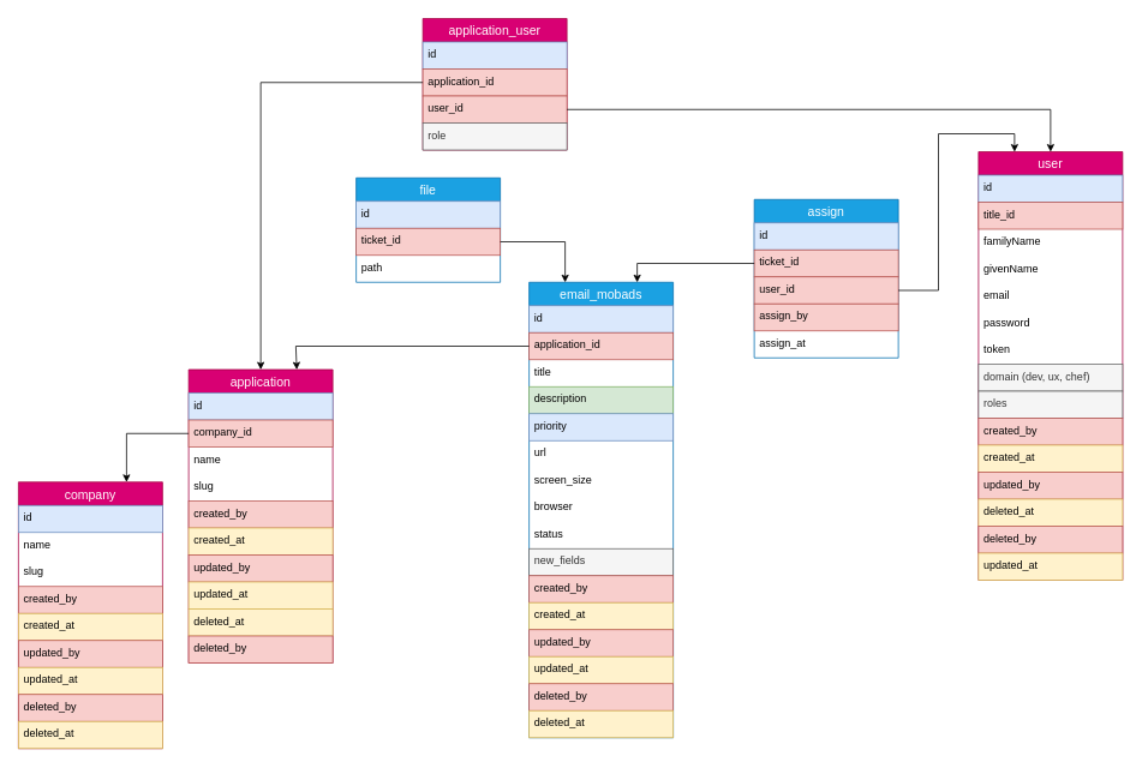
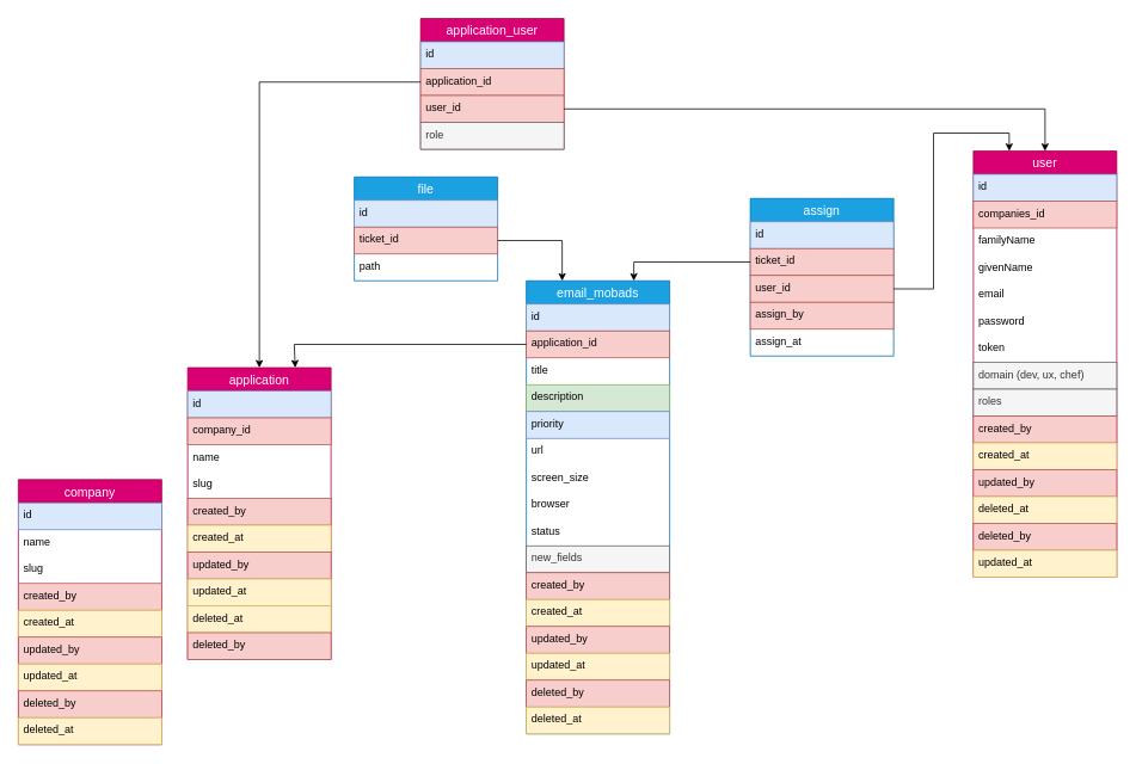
- <mxCell id="14" value="title_id" style="text;strokeColor=#b85450;fillColor=#f8cecc;spacingLeft=4;spacingRight=4;overflow=hidden;rotatable=0;points=[[0,0.5],[1,0.5]];portConstraint=eastwest;fontSize=12;" vertex="1" parent="12"><mxGeometry y="56" width="160" height="30" as="geometry" /></mxCell>
+ <mxCell id="14" value="companies_id" style="text;strokeColor=#b85450;fillColor=#f8cecc;spacingLeft=4;spacingRight=4;overflow=hidden;rotatable=0;points=[[0,0.5],[1,0.5]];portConstraint=eastwest;fontSize=12;" vertex="1" parent="12"><mxGeometry y="56" width="160" height="30" as="geometry" /></mxCell>
- <mxCell id="73" style="edgeStyle=orthogonalEdgeStyle;rounded=0;orthogonalLoop=1;jettySize=auto;html=1;entryX=0.75;entryY=0;entryDx=0;entryDy=0;" parent="1" source="30" target="2" edge="1"><mxGeometry relative="1" as="geometry" /></mxCell>
